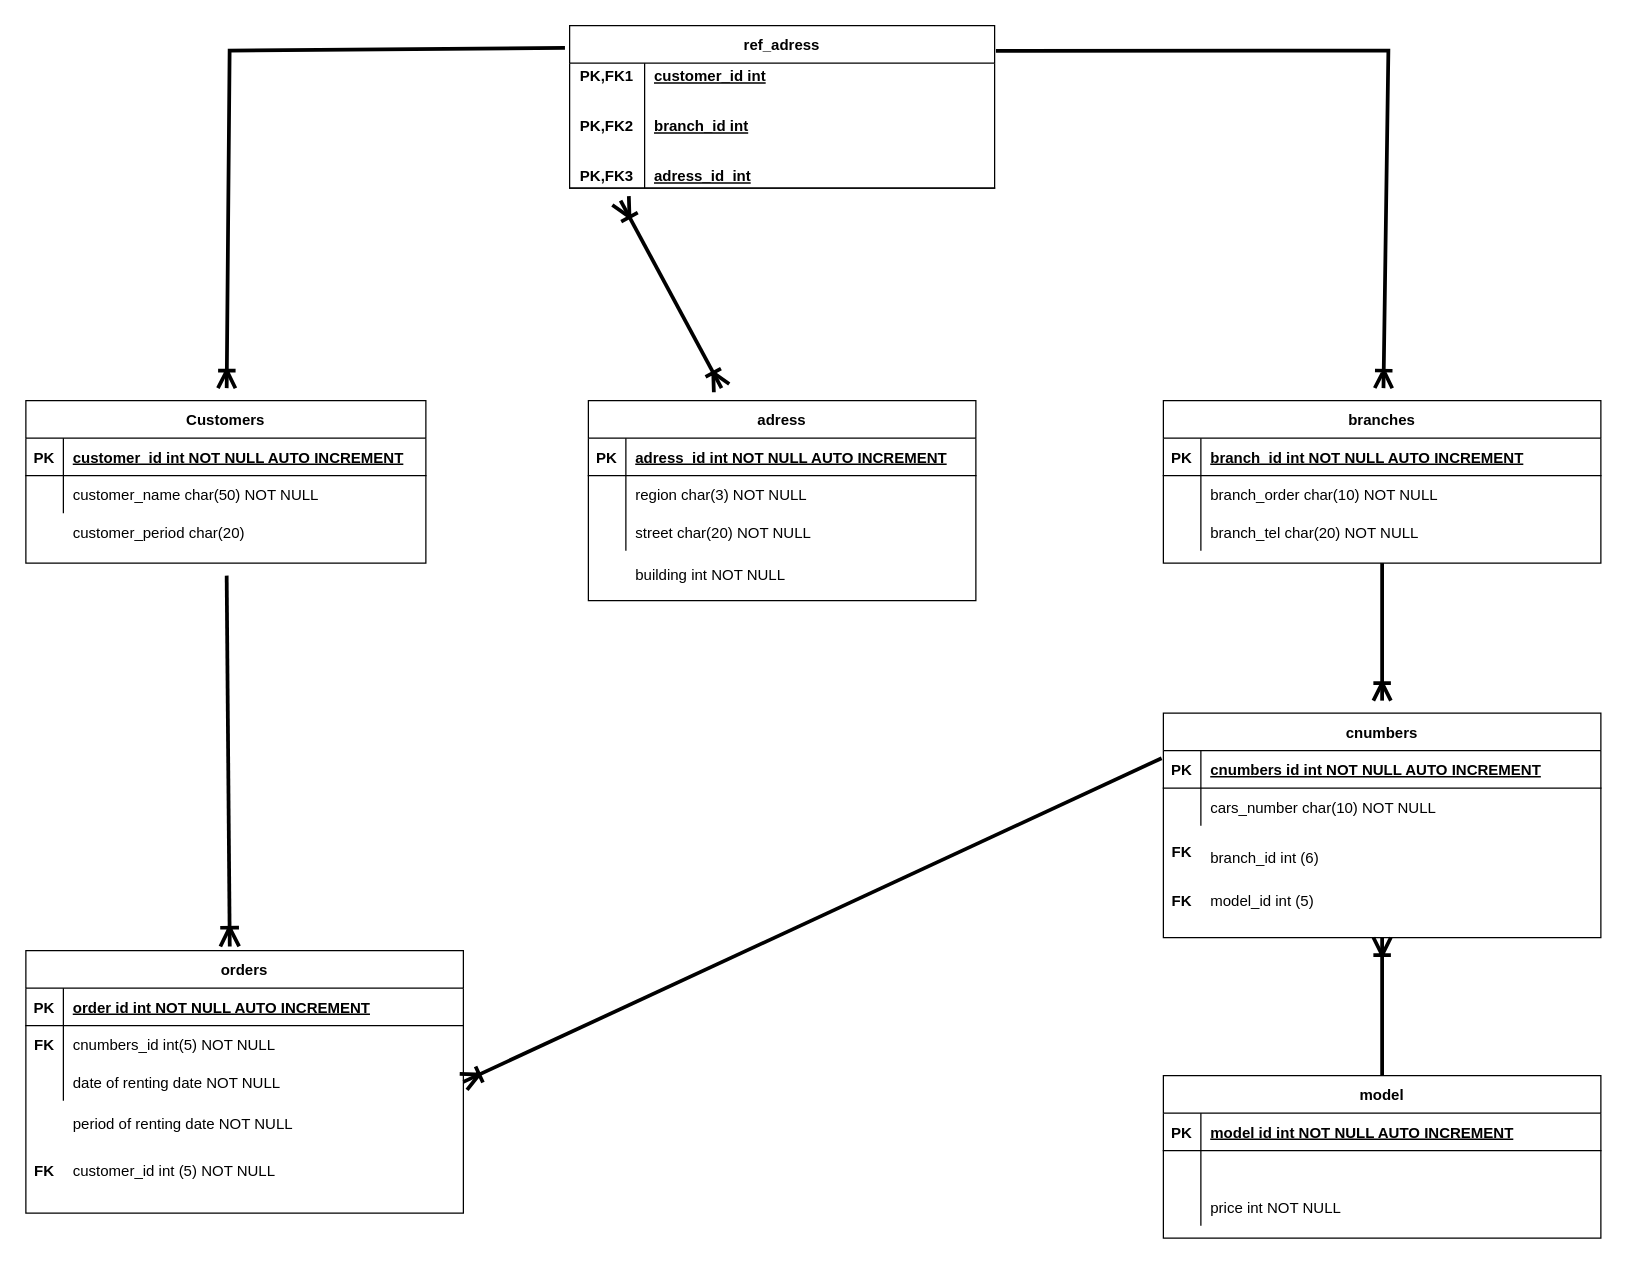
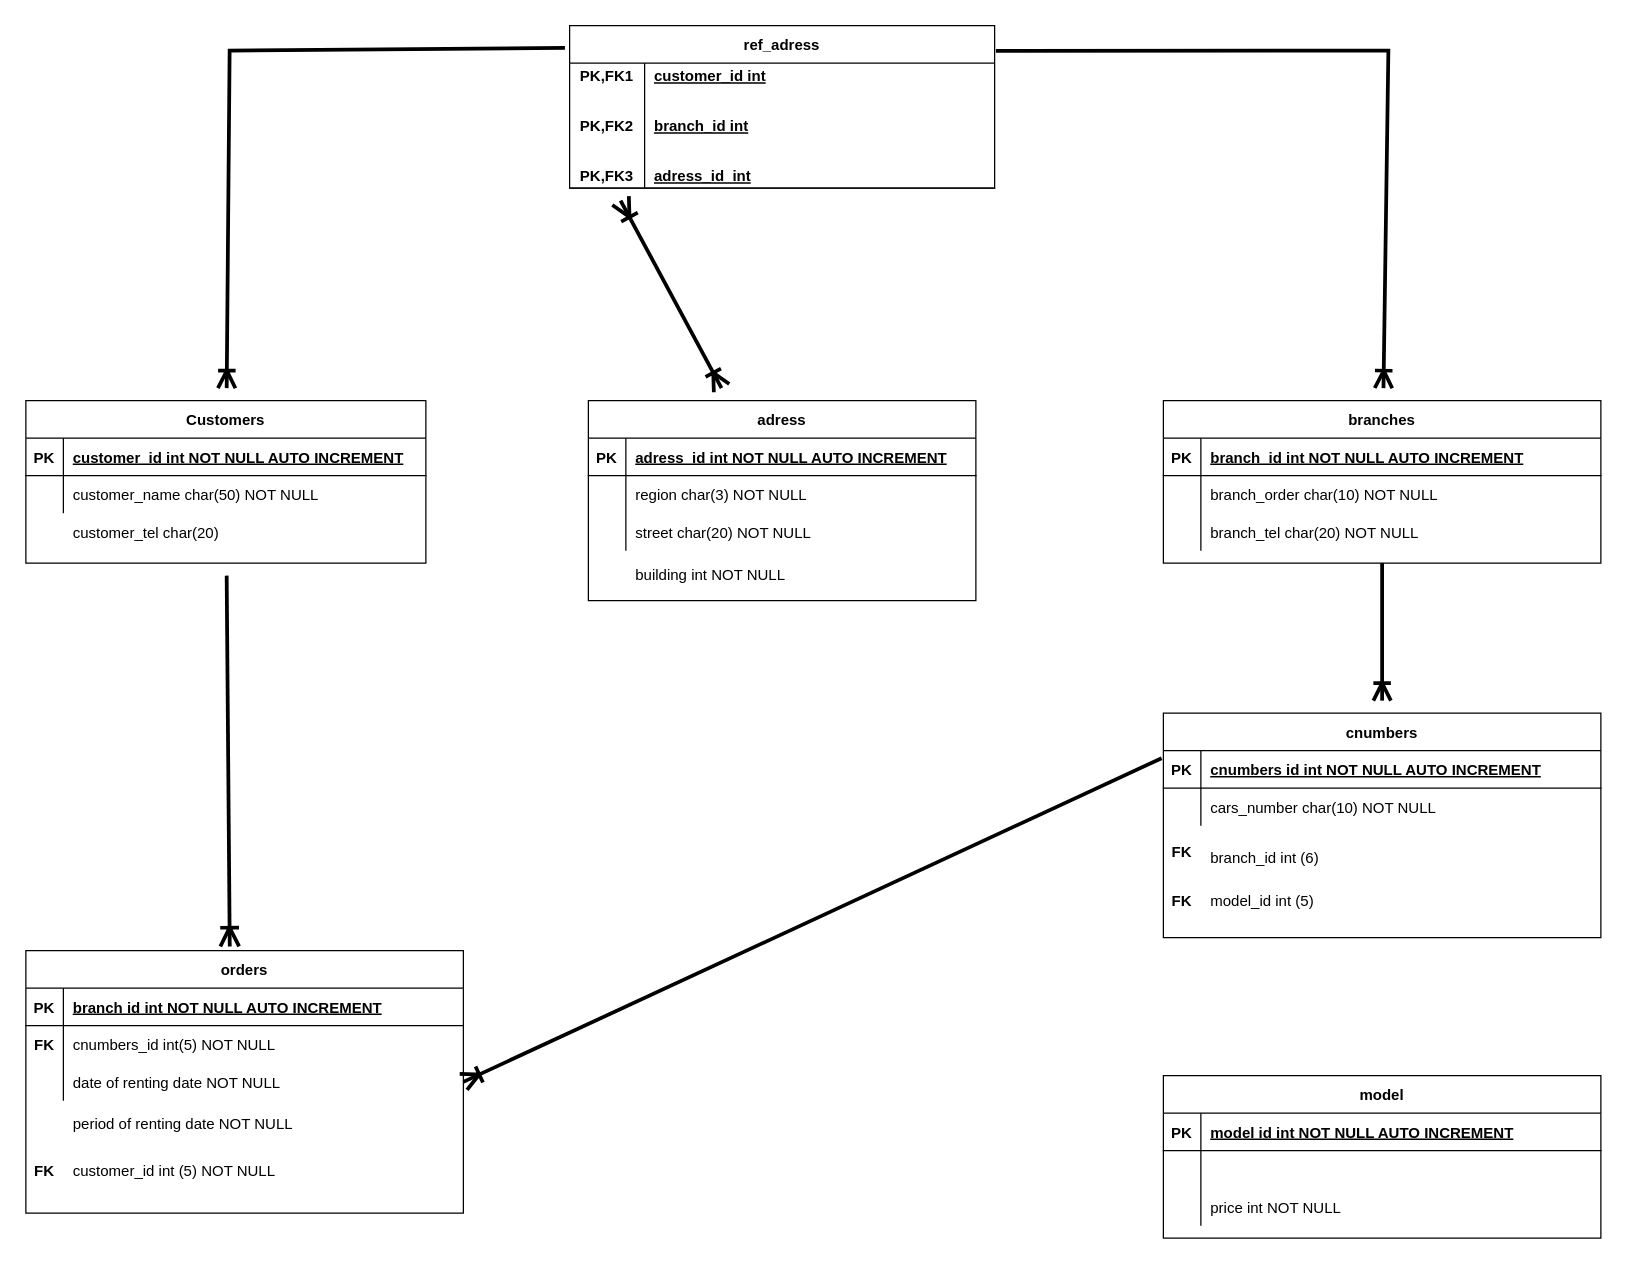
- <mxCell id="33" value="customer_period char(20)" style="shape=partialRectangle;overflow=hidden;connectable=0;fillColor=none;top=0;left=0;bottom=0;right=0;align=left;spacingLeft=6;" vertex="1" parent="31"><mxGeometry x="30" width="290" height="30" as="geometry" /></mxCell>
+ <mxCell id="33" value="customer_tel char(20)" style="shape=partialRectangle;overflow=hidden;connectable=0;fillColor=none;top=0;left=0;bottom=0;right=0;align=left;spacingLeft=6;" vertex="1" parent="31"><mxGeometry x="30" width="290" height="30" as="geometry" /></mxCell>
- <mxCell id="75" value="order id int NOT NULL AUTO INCREMENT" style="shape=partialRectangle;overflow=hidden;connectable=0;fillColor=none;top=0;left=0;bottom=0;right=0;align=left;spacingLeft=6;fontStyle=5;" vertex="1" parent="73"><mxGeometry x="30" width="320" height="30" as="geometry" /></mxCell>
+ <mxCell id="75" value="branch id int NOT NULL AUTO INCREMENT" style="shape=partialRectangle;overflow=hidden;connectable=0;fillColor=none;top=0;left=0;bottom=0;right=0;align=left;spacingLeft=6;fontStyle=5;" vertex="1" parent="73"><mxGeometry x="30" width="320" height="30" as="geometry" /></mxCell>
- <mxCell id="90" style="edgeStyle=none;rounded=0;jumpSize=9;orthogonalLoop=1;jettySize=auto;html=1;exitX=0.5;exitY=1;exitDx=0;exitDy=0;entryX=0.5;entryY=0;entryDx=0;entryDy=0;startArrow=ERoneToMany;startFill=0;endArrow=none;endFill=0;startSize=10;endSize=11;sourcePerimeterSpacing=10;targetPerimeterSpacing=10;strokeWidth=3;" edge="1" parent="1" source="59" target="34"><mxGeometry relative="1" as="geometry" /></mxCell>
